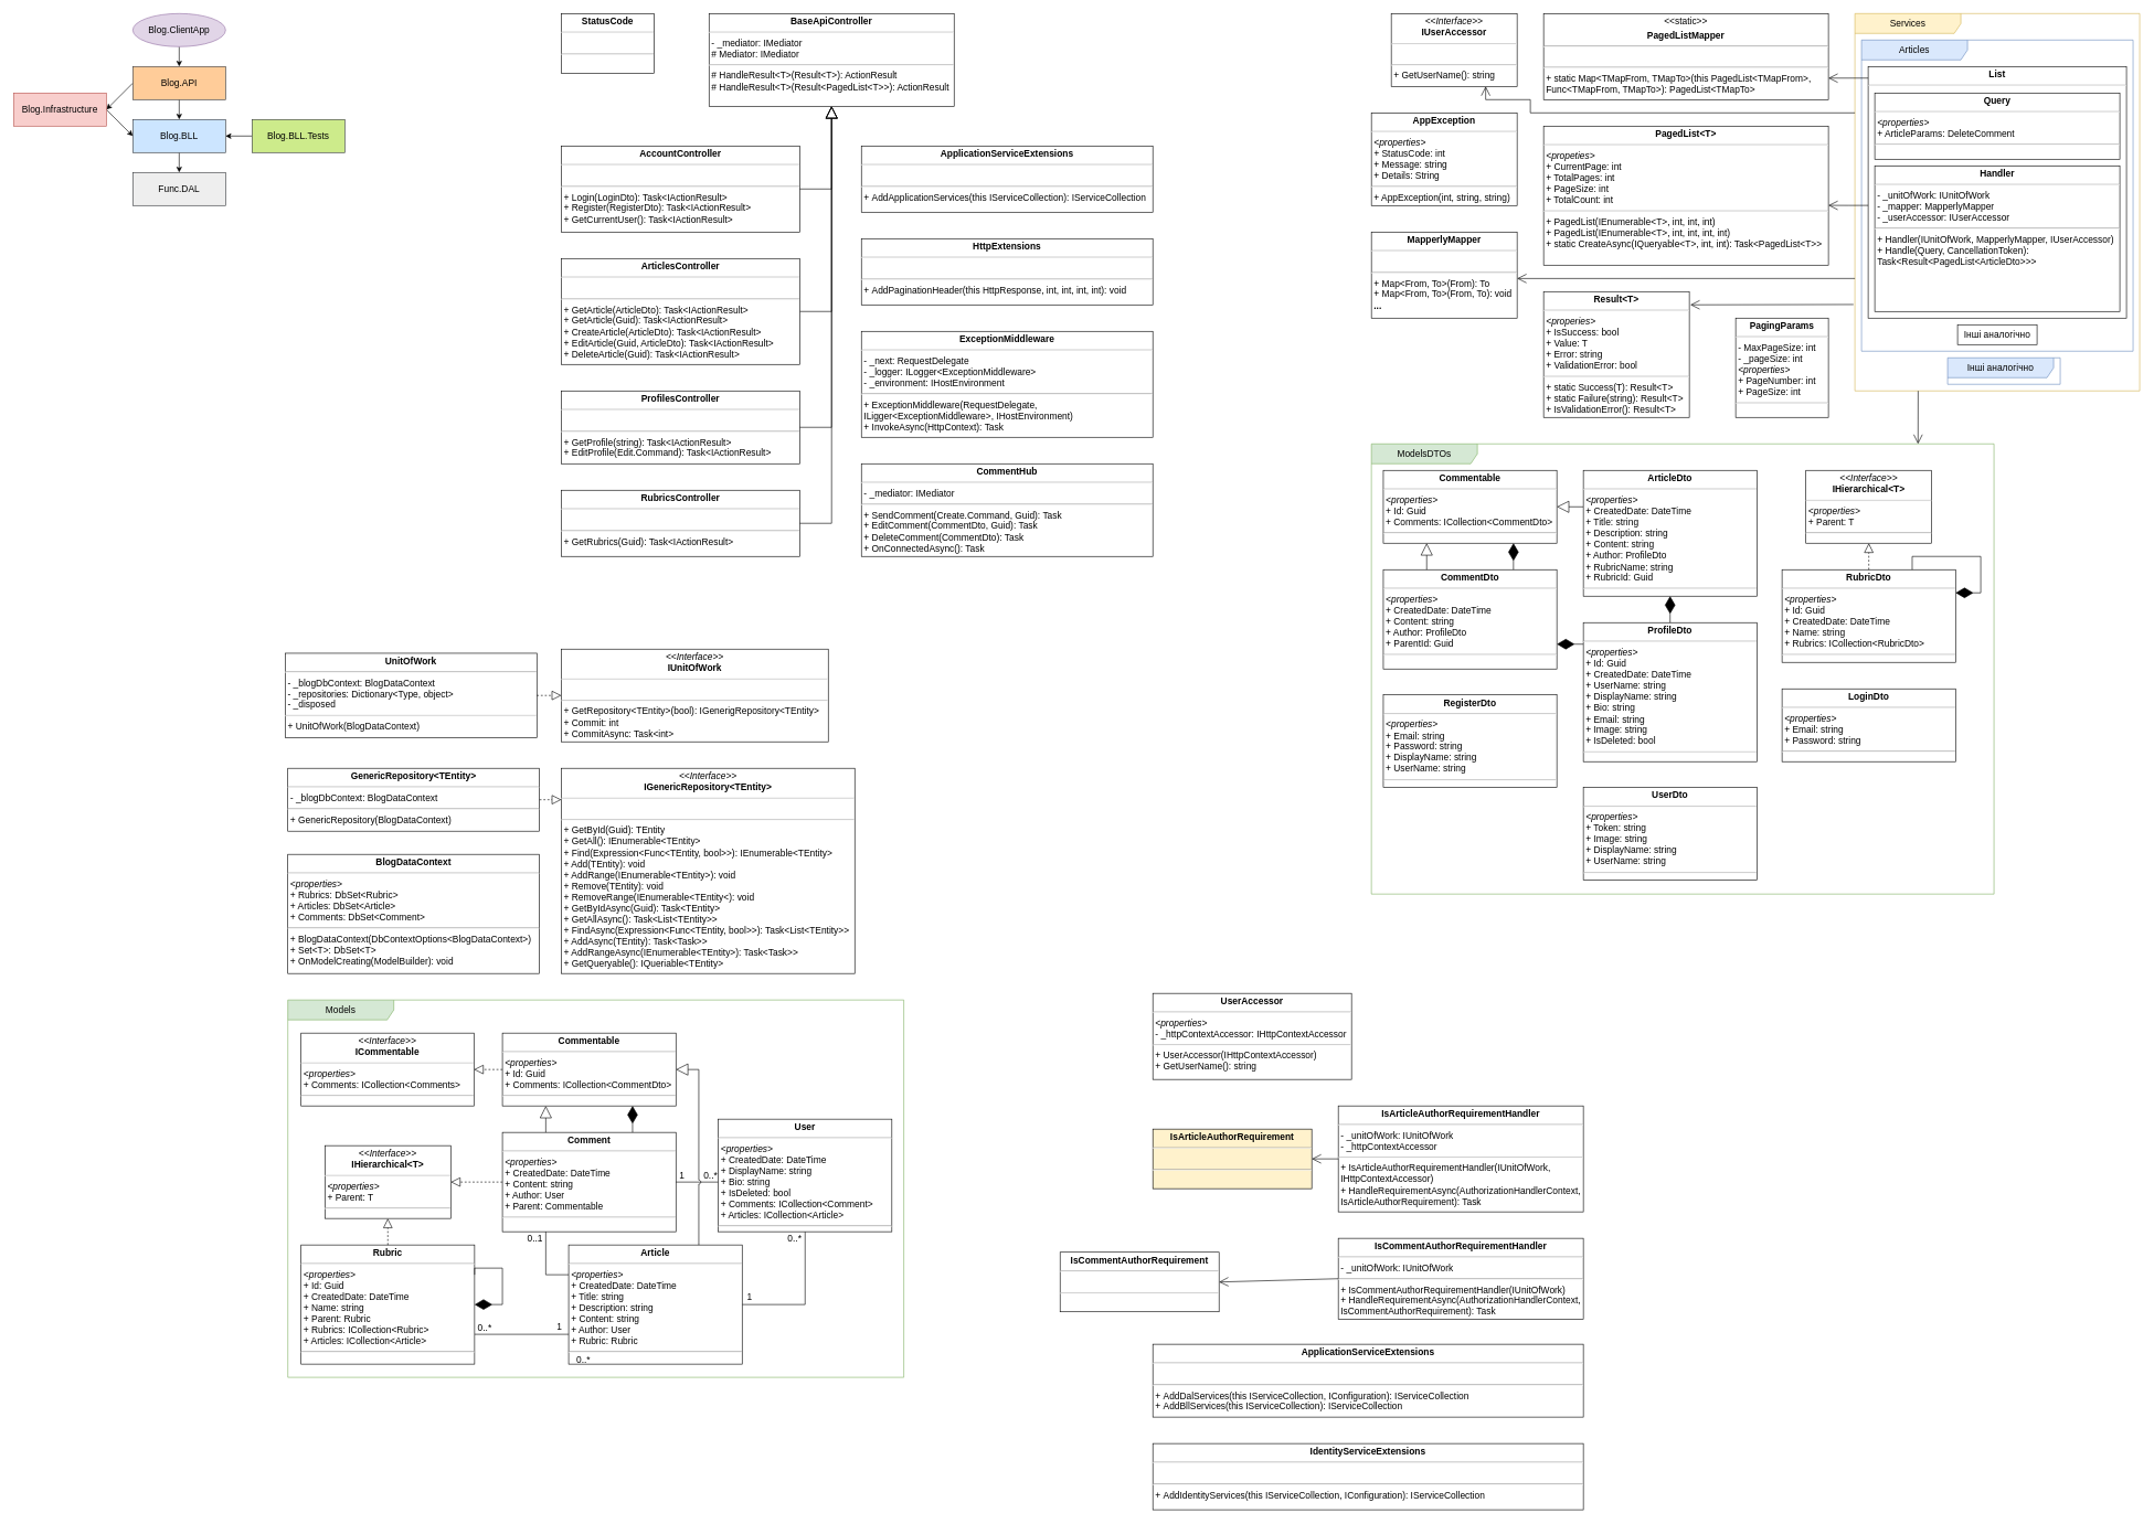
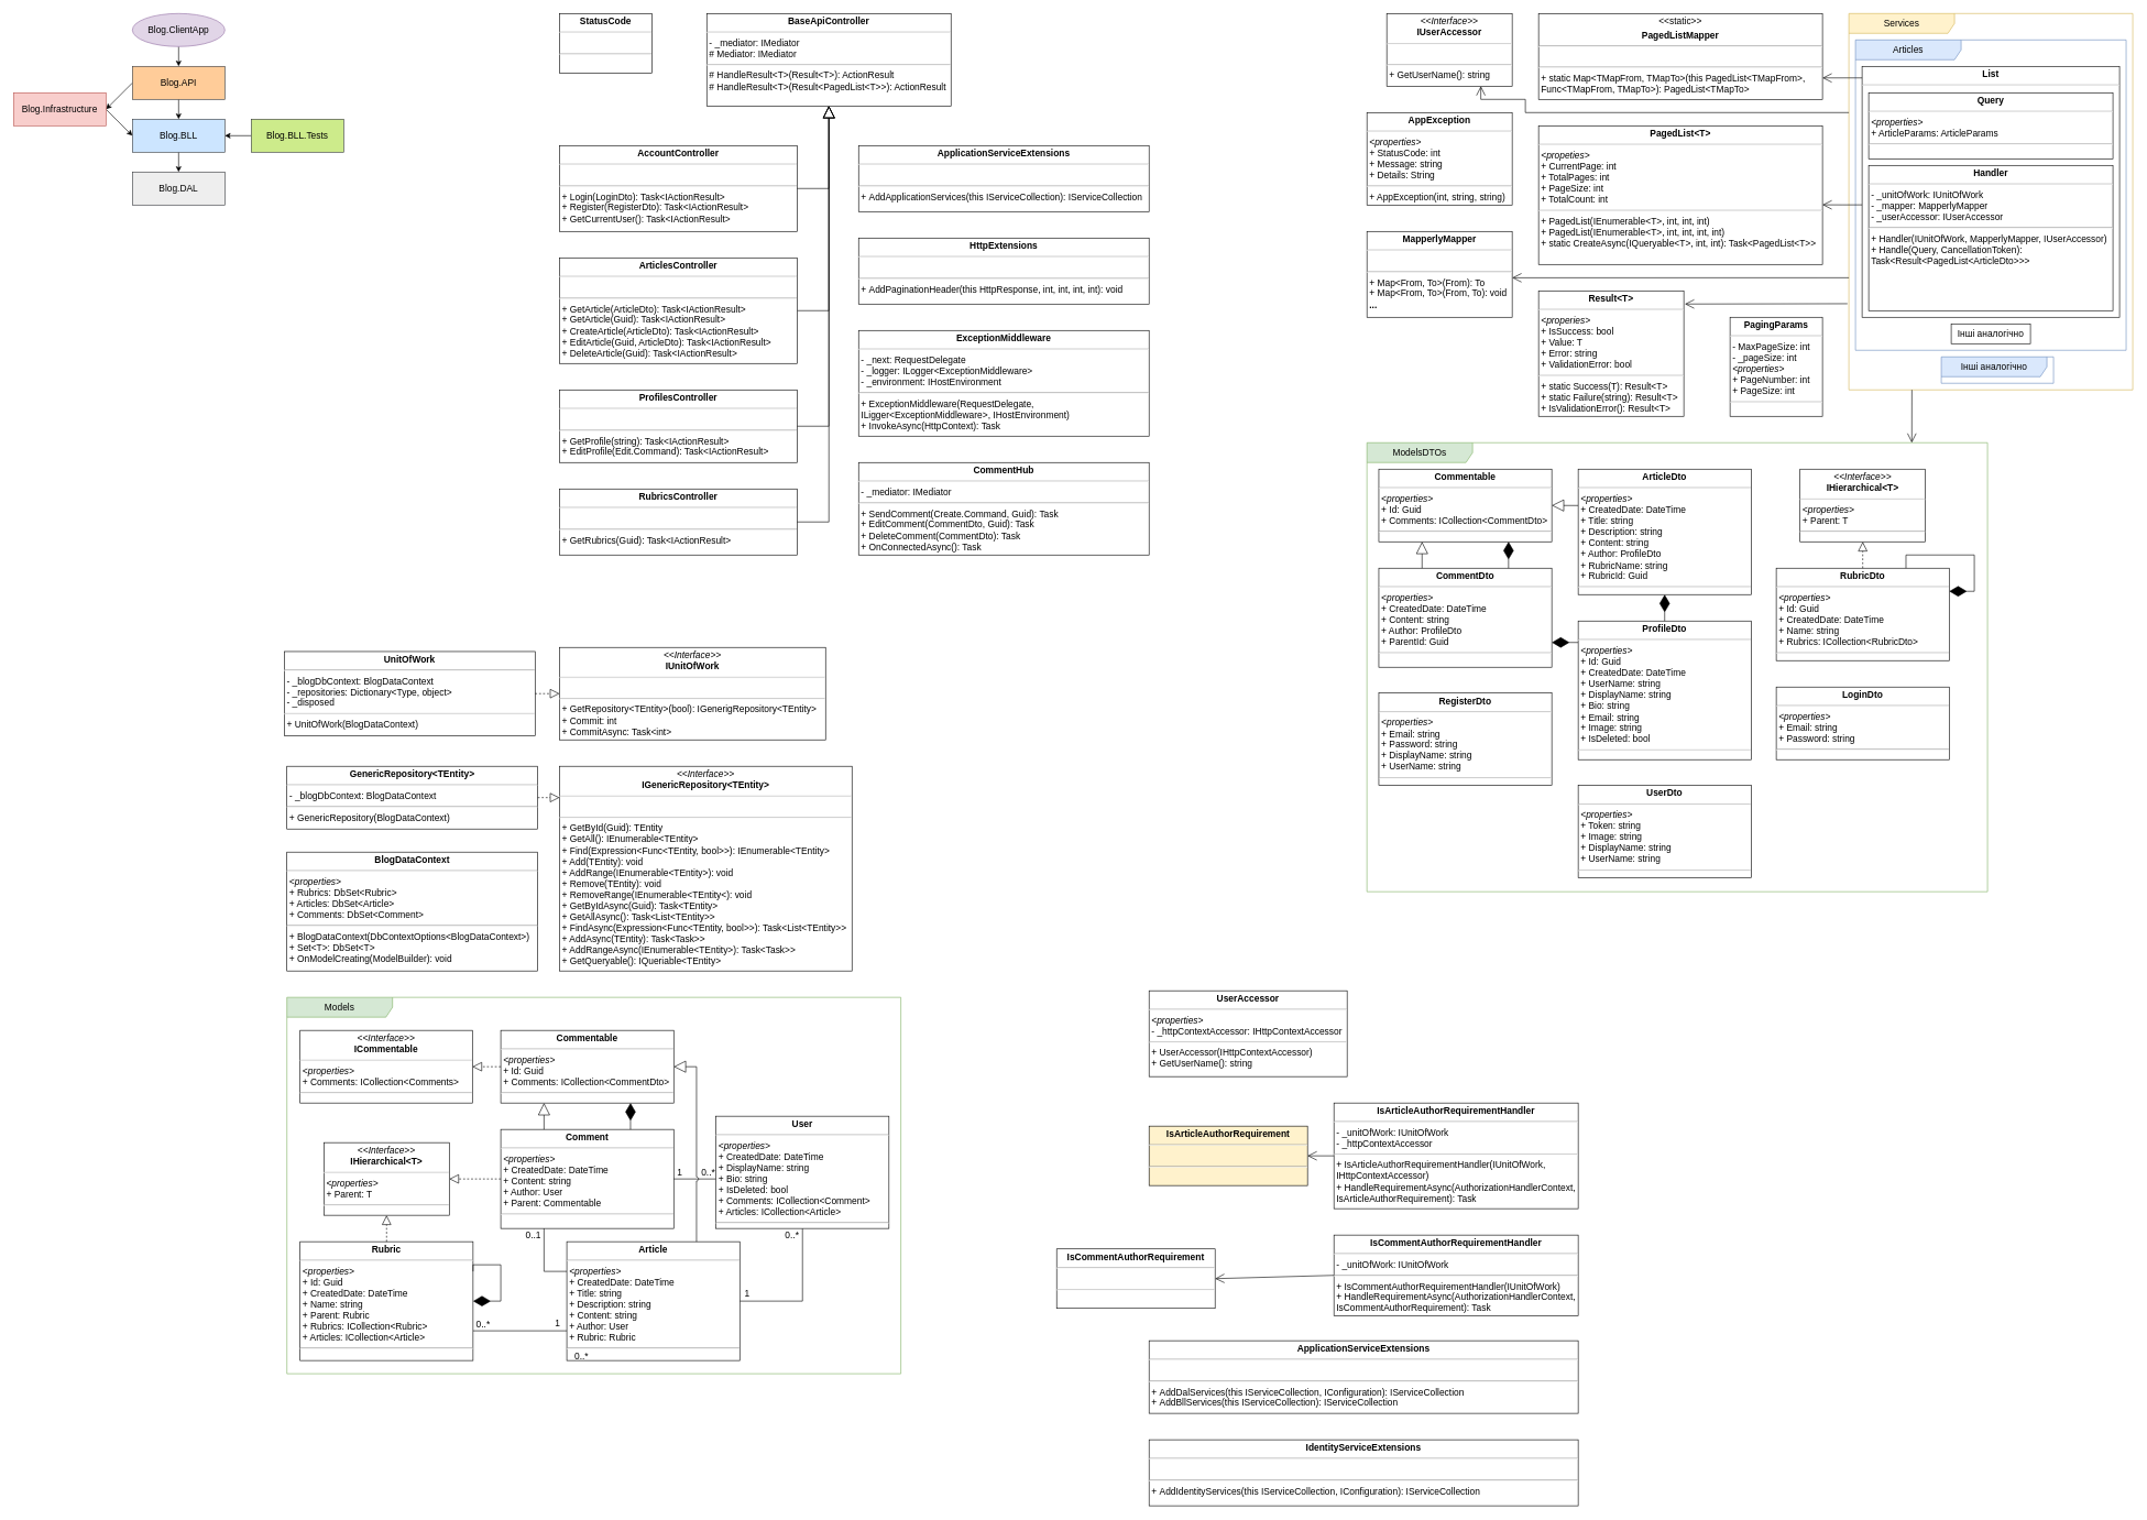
- <mxCell id="56" value="&lt;p style=&quot;margin: 4px 0px 0px; text-align: center; font-size: 14px;&quot;&gt;&lt;b&gt;Query&lt;/b&gt;&lt;/p&gt;&lt;hr style=&quot;font-size: 14px;&quot;&gt;&lt;p style=&quot;margin: 0px 0px 0px 4px; font-size: 14px;&quot;&gt;&lt;i&gt;&amp;lt;properties&amp;gt;&lt;/i&gt;&lt;/p&gt;&lt;p style=&quot;margin: 0px 0px 0px 4px; font-size: 14px;&quot;&gt;+ ArticleParams: DeleteComment&lt;/p&gt;&lt;hr style=&quot;font-size: 14px;&quot;&gt;&lt;p style=&quot;margin: 0px 0px 0px 4px; font-size: 14px;&quot;&gt;&lt;br&gt;&lt;/p&gt;" style="verticalAlign=top;align=left;overflow=fill;fontSize=14;fontFamily=Helvetica;html=1;whiteSpace=wrap;" vertex="1" parent="54"><mxGeometry x="20" y="80" width="370" height="100" as="geometry" /></mxCell>
+ <mxCell id="56" value="&lt;p style=&quot;margin: 4px 0px 0px; text-align: center; font-size: 14px;&quot;&gt;&lt;b&gt;Query&lt;/b&gt;&lt;/p&gt;&lt;hr style=&quot;font-size: 14px;&quot;&gt;&lt;p style=&quot;margin: 0px 0px 0px 4px; font-size: 14px;&quot;&gt;&lt;i&gt;&amp;lt;properties&amp;gt;&lt;/i&gt;&lt;/p&gt;&lt;p style=&quot;margin: 0px 0px 0px 4px; font-size: 14px;&quot;&gt;+ ArticleParams: ArticleParams&lt;/p&gt;&lt;hr style=&quot;font-size: 14px;&quot;&gt;&lt;p style=&quot;margin: 0px 0px 0px 4px; font-size: 14px;&quot;&gt;&lt;br&gt;&lt;/p&gt;" style="verticalAlign=top;align=left;overflow=fill;fontSize=14;fontFamily=Helvetica;html=1;whiteSpace=wrap;" vertex="1" parent="54"><mxGeometry x="20" y="80" width="370" height="100" as="geometry" /></mxCell>
- <mxCell id="9" value="Func.DAL" style="html=1;whiteSpace=wrap;fontSize=14;fillColor=#eeeeee;strokeColor=#36393d;" vertex="1" parent="1"><mxGeometry x="200" y="260" width="140" height="50" as="geometry" /></mxCell>
+ <mxCell id="9" value="Blog.DAL" style="html=1;whiteSpace=wrap;fontSize=14;fillColor=#eeeeee;strokeColor=#36393d;" vertex="1" parent="1"><mxGeometry x="200" y="260" width="140" height="50" as="geometry" /></mxCell>
